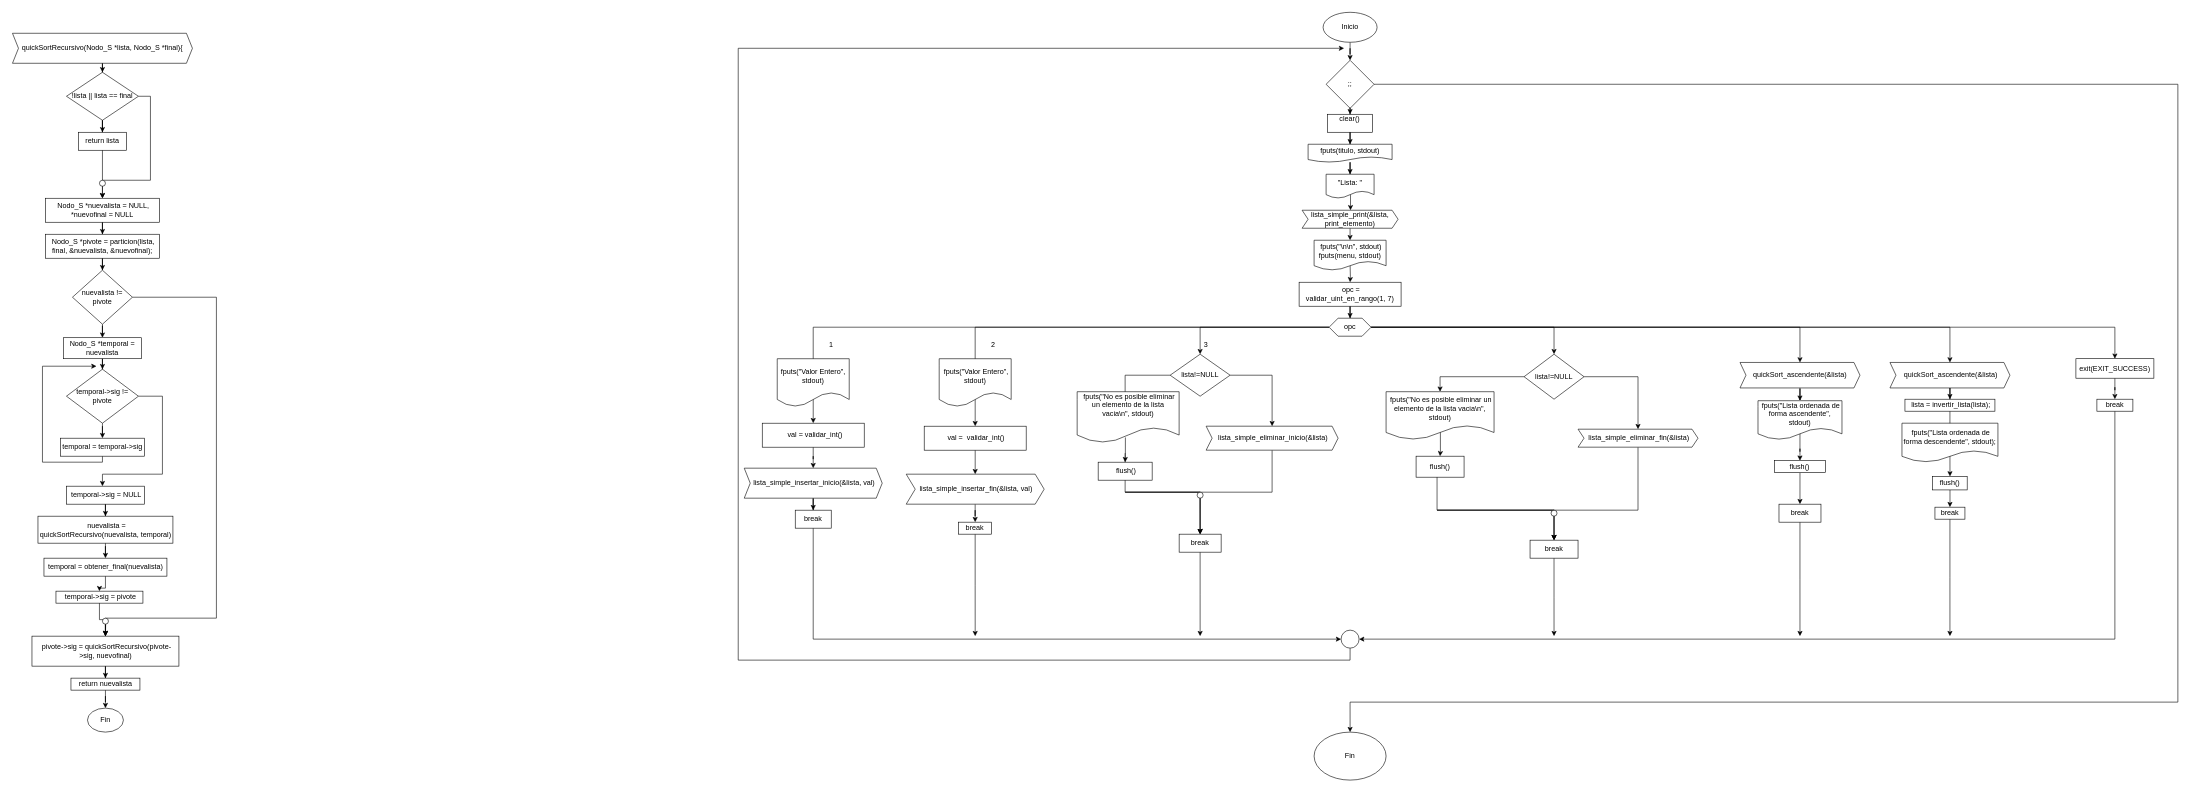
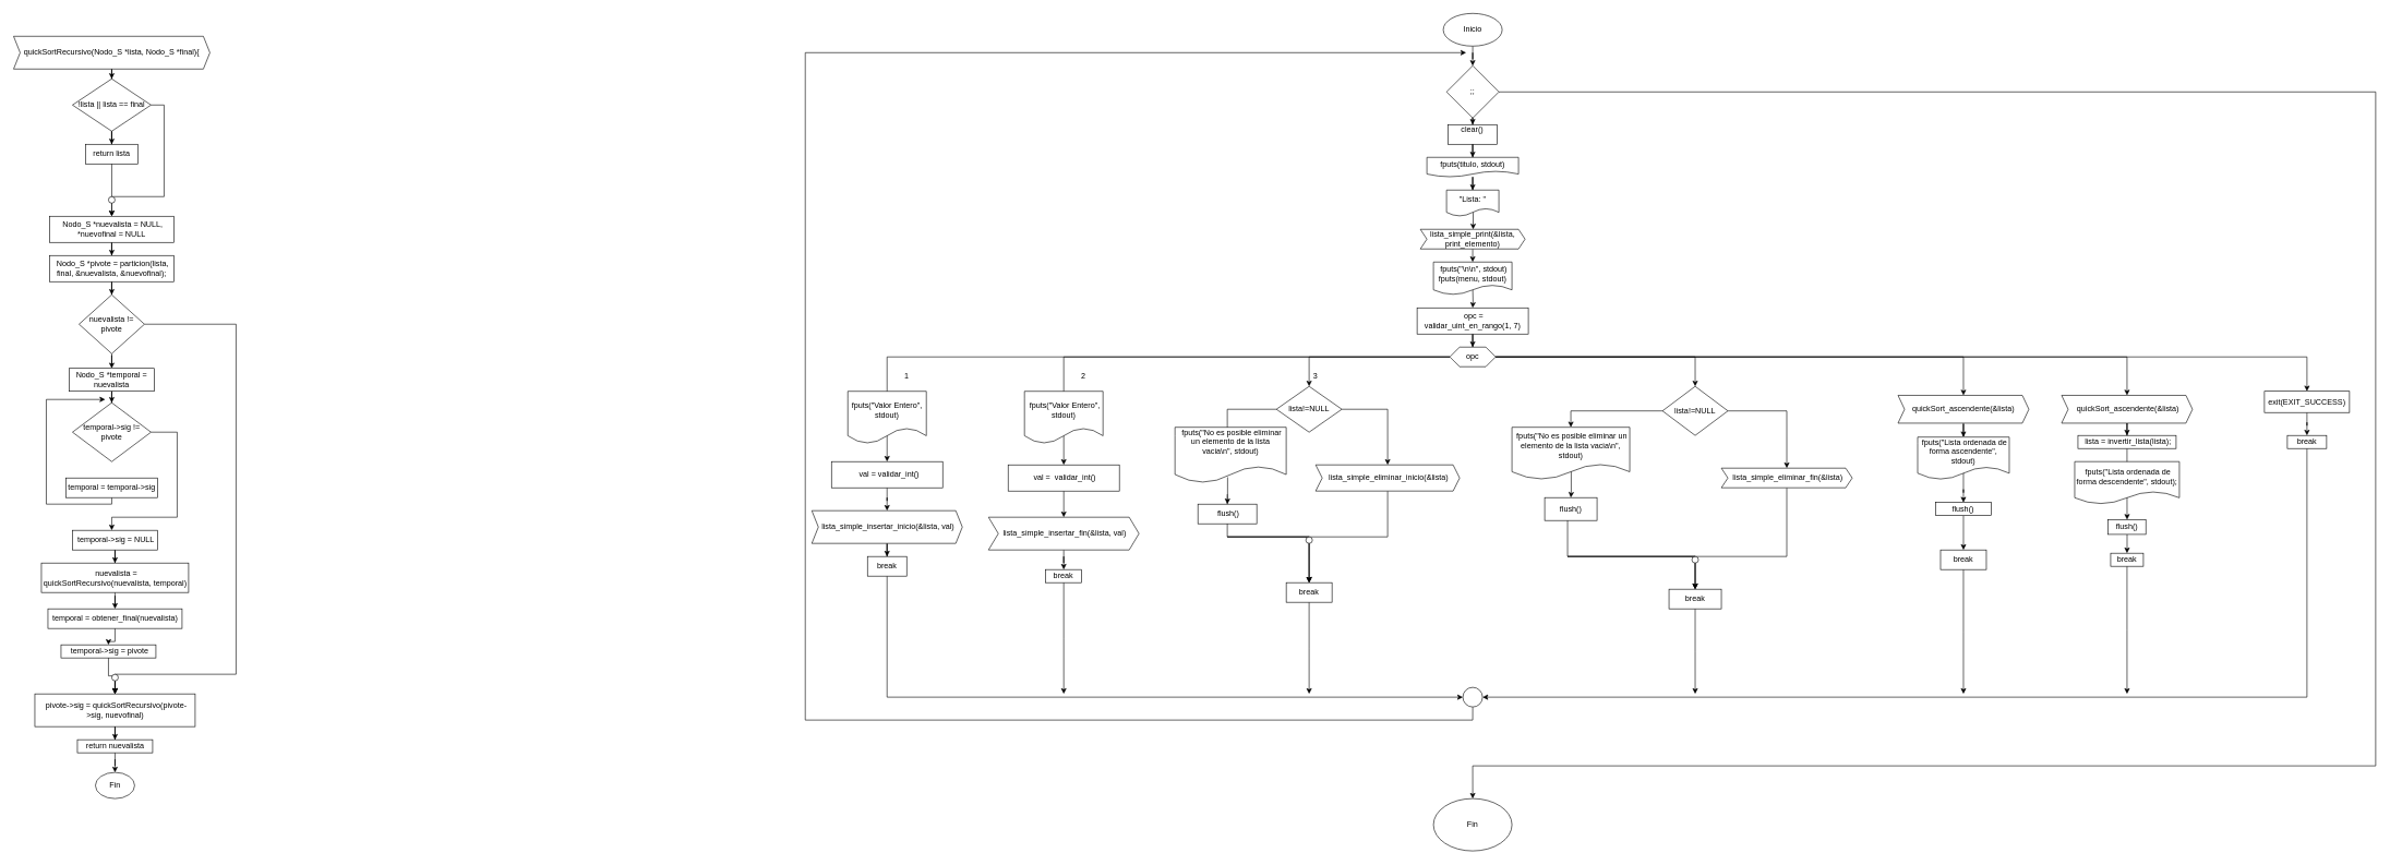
- <mxCell id="111" value="" style="edgeStyle=orthogonalEdgeStyle;rounded=0;orthogonalLoop=1;jettySize=auto;html=1;" edge="1" parent="1" source="113" target="115"><mxGeometry relative="1" as="geometry" /></mxCell>
